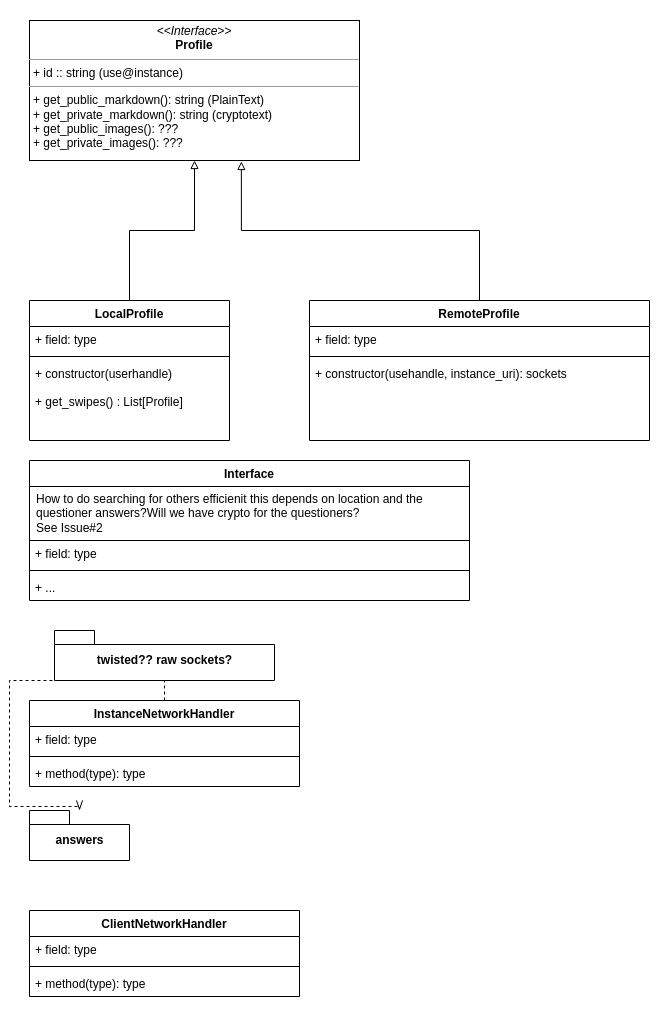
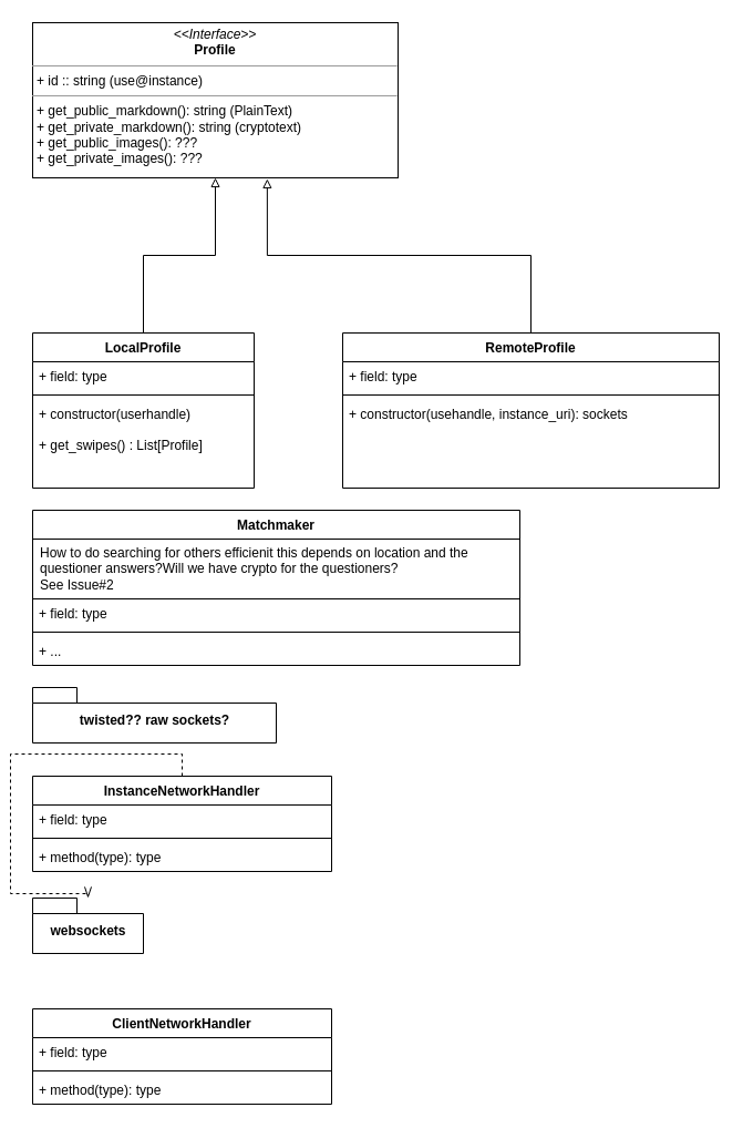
- <mxCell id="13" value="Interface" style="swimlane;fontStyle=1;align=center;verticalAlign=top;childLayout=stackLayout;horizontal=1;startSize=26;horizontalStack=0;resizeParent=1;resizeParentMax=0;resizeLast=0;collapsible=1;marginBottom=0;" parent="1" vertex="1"><mxGeometry x="20" y="460" width="440" height="140" as="geometry" /></mxCell>
+ <mxCell id="13" value="Matchmaker" style="swimlane;fontStyle=1;align=center;verticalAlign=top;childLayout=stackLayout;horizontal=1;startSize=26;horizontalStack=0;resizeParent=1;resizeParentMax=0;resizeLast=0;collapsible=1;marginBottom=0;" parent="1" vertex="1"><mxGeometry x="20" y="460" width="440" height="140" as="geometry" /></mxCell>
- <mxCell id="28" value="twisted?? raw sockets?" style="shape=folder;fontStyle=1;spacingTop=10;tabWidth=40;tabHeight=14;tabPosition=left;html=1;" vertex="1" parent="1"><mxGeometry x="45" y="630" width="220" height="50" as="geometry" /></mxCell>
+ <mxCell id="28" value="twisted?? raw sockets?" style="shape=folder;fontStyle=1;spacingTop=10;tabWidth=40;tabHeight=14;tabPosition=left;html=1;" vertex="1" parent="1"><mxGeometry x="20" y="620" width="220" height="50" as="geometry" /></mxCell>
- <mxCell id="27" value="answers" style="shape=folder;fontStyle=1;spacingTop=10;tabWidth=40;tabHeight=14;tabPosition=left;html=1;" parent="1" vertex="1"><mxGeometry x="20" y="810" width="100" height="50" as="geometry" /></mxCell>
+ <mxCell id="27" value="websockets" style="shape=folder;fontStyle=1;spacingTop=10;tabWidth=40;tabHeight=14;tabPosition=left;html=1;" parent="1" vertex="1"><mxGeometry x="20" y="810" width="100" height="50" as="geometry" /></mxCell>
